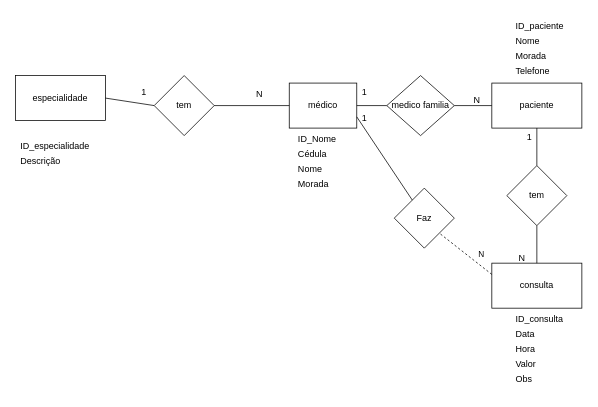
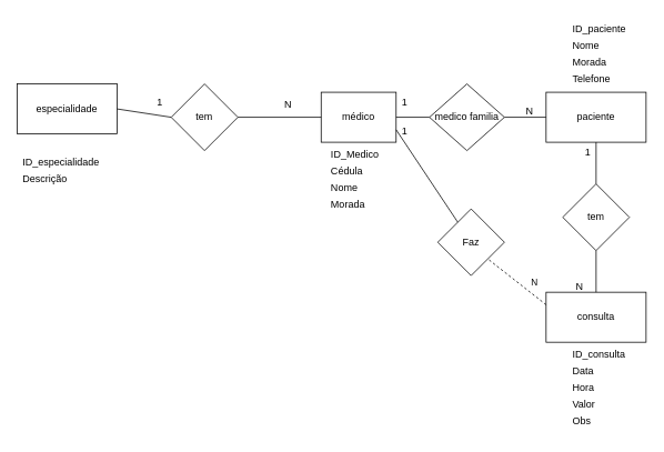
- <mxCell id="16" value="ID_Nome" style="text;html=1;align=left;verticalAlign=middle;resizable=0;points=[];autosize=1;strokeColor=none;fillColor=none;" vertex="1" parent="1"><mxGeometry x="395" y="170" width="80" height="30" as="geometry" /></mxCell>
+ <mxCell id="16" value="ID_Medico" style="text;html=1;align=left;verticalAlign=middle;resizable=0;points=[];autosize=1;strokeColor=none;fillColor=none;" vertex="1" parent="1"><mxGeometry x="395" y="170" width="80" height="30" as="geometry" /></mxCell>
